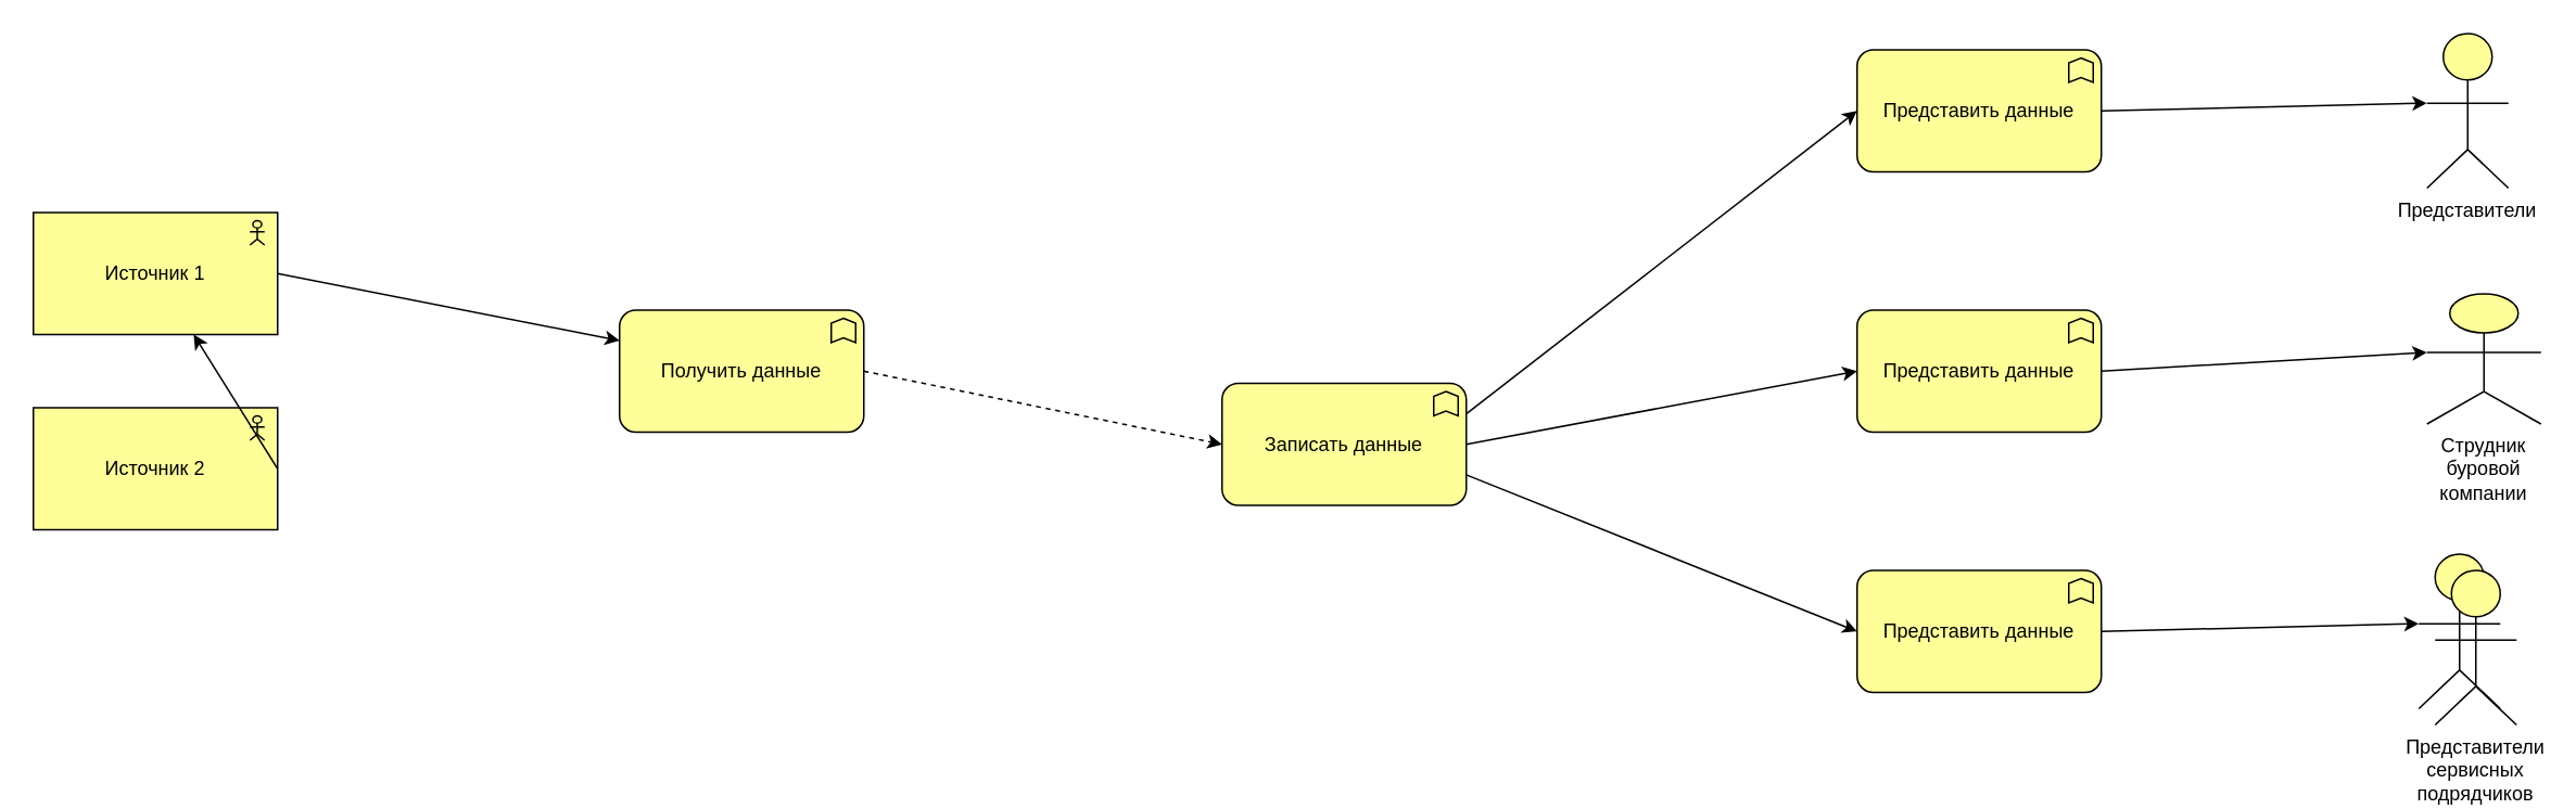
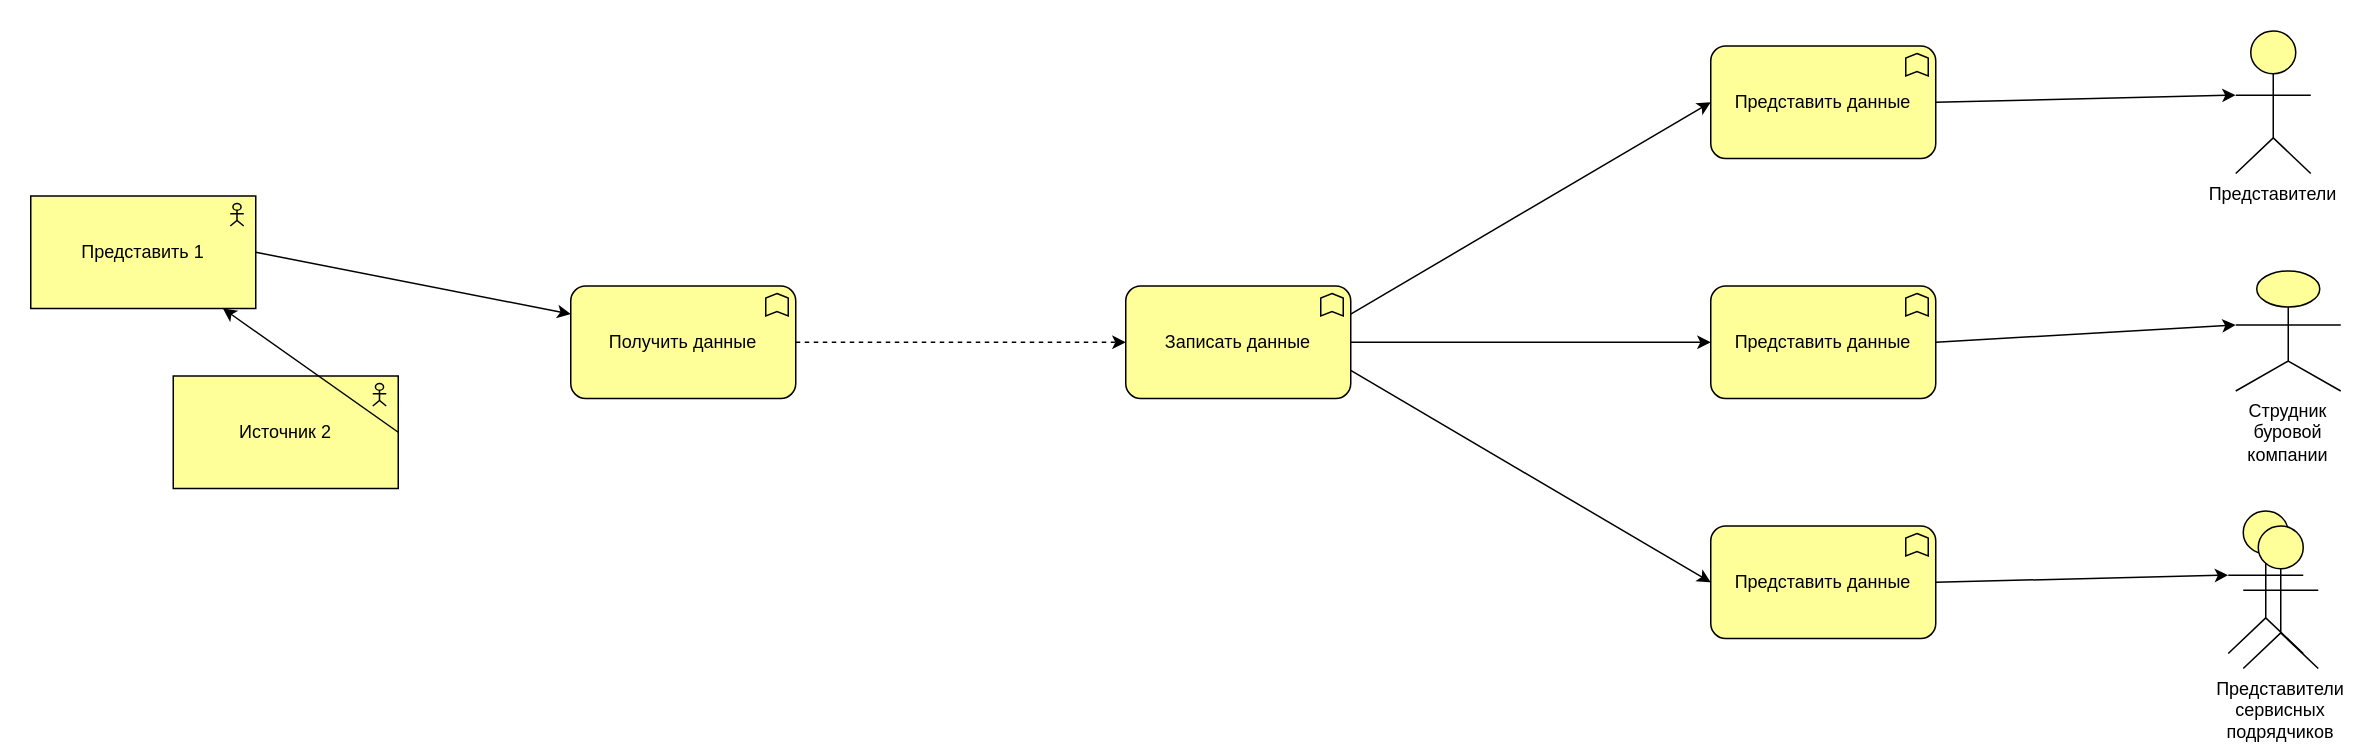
- <mxCell id="3" value="Источник 1" style="html=1;outlineConnect=0;whiteSpace=wrap;fillColor=#ffff99;shape=mxgraph.archimate3.application;appType=actor;archiType=square;" vertex="1" parent="1"><mxGeometry x="20" y="130" width="150" height="75" as="geometry" /></mxCell>
+ <mxCell id="3" value="Представить 1" style="html=1;outlineConnect=0;whiteSpace=wrap;fillColor=#ffff99;shape=mxgraph.archimate3.application;appType=actor;archiType=square;" vertex="1" parent="1"><mxGeometry x="20" y="130" width="150" height="75" as="geometry" /></mxCell>
- <mxCell id="5" value="Записать данные" style="html=1;outlineConnect=0;whiteSpace=wrap;fillColor=#ffff99;shape=mxgraph.archimate3.application;appType=func;archiType=rounded;" vertex="1" parent="1"><mxGeometry x="750" y="235" width="150" height="75" as="geometry" /></mxCell>
+ <mxCell id="5" value="Записать данные" style="html=1;outlineConnect=0;whiteSpace=wrap;fillColor=#ffff99;shape=mxgraph.archimate3.application;appType=func;archiType=rounded;" vertex="1" parent="1"><mxGeometry x="750" y="190" width="150" height="75" as="geometry" /></mxCell>
- <mxCell id="4" value="Источник 2" style="html=1;outlineConnect=0;whiteSpace=wrap;fillColor=#ffff99;shape=mxgraph.archimate3.application;appType=actor;archiType=square;" vertex="1" parent="1"><mxGeometry x="20" y="250" width="150" height="75" as="geometry" /></mxCell>
+ <mxCell id="4" value="Источник 2" style="html=1;outlineConnect=0;whiteSpace=wrap;fillColor=#ffff99;shape=mxgraph.archimate3.application;appType=actor;archiType=square;" vertex="1" parent="1"><mxGeometry x="115" y="250" width="150" height="75" as="geometry" /></mxCell>
